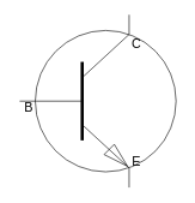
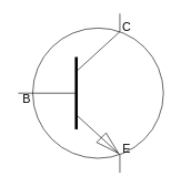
- <mxCell id="4" value="C" style="text;html=1;align=center;verticalAlign=middle;whiteSpace=wrap;rounded=0;fontSize=18;" vertex="1" parent="1"><mxGeometry x="170" y="40" width="40" height="40" as="geometry" /></mxCell>
+ <mxCell id="4" value="C" style="text;html=1;align=center;verticalAlign=middle;whiteSpace=wrap;rounded=0;fontSize=18;" vertex="1" parent="1"><mxGeometry x="170" width="40" height="40" as="geometry" y="20" /></mxCell>
